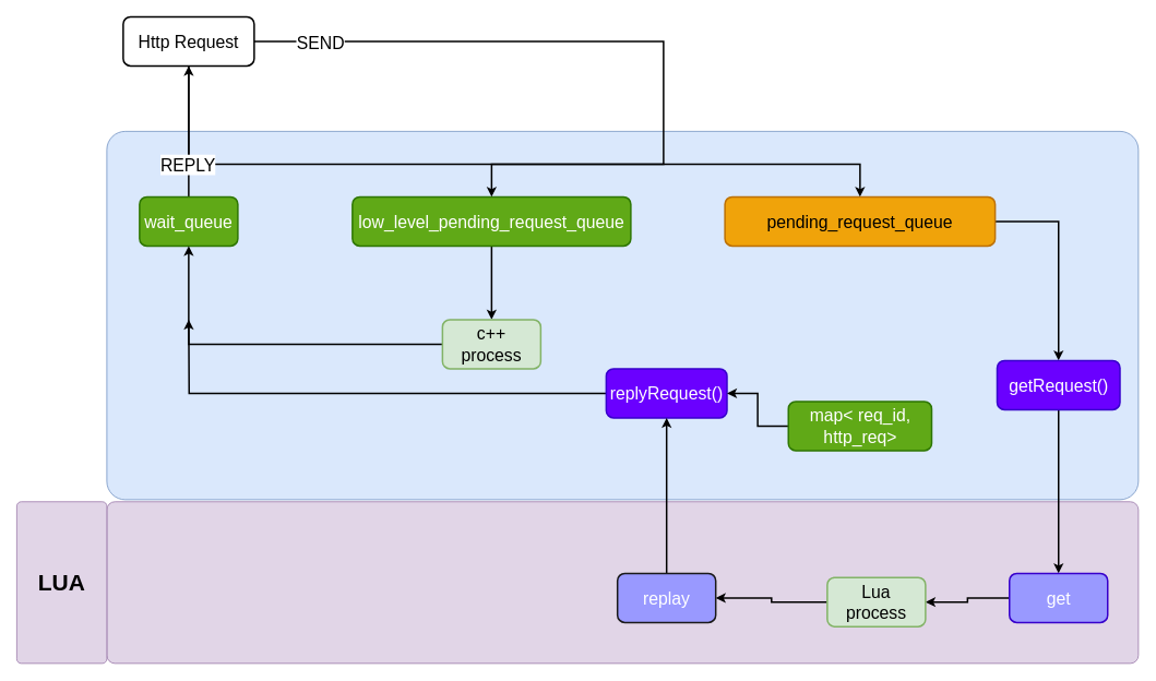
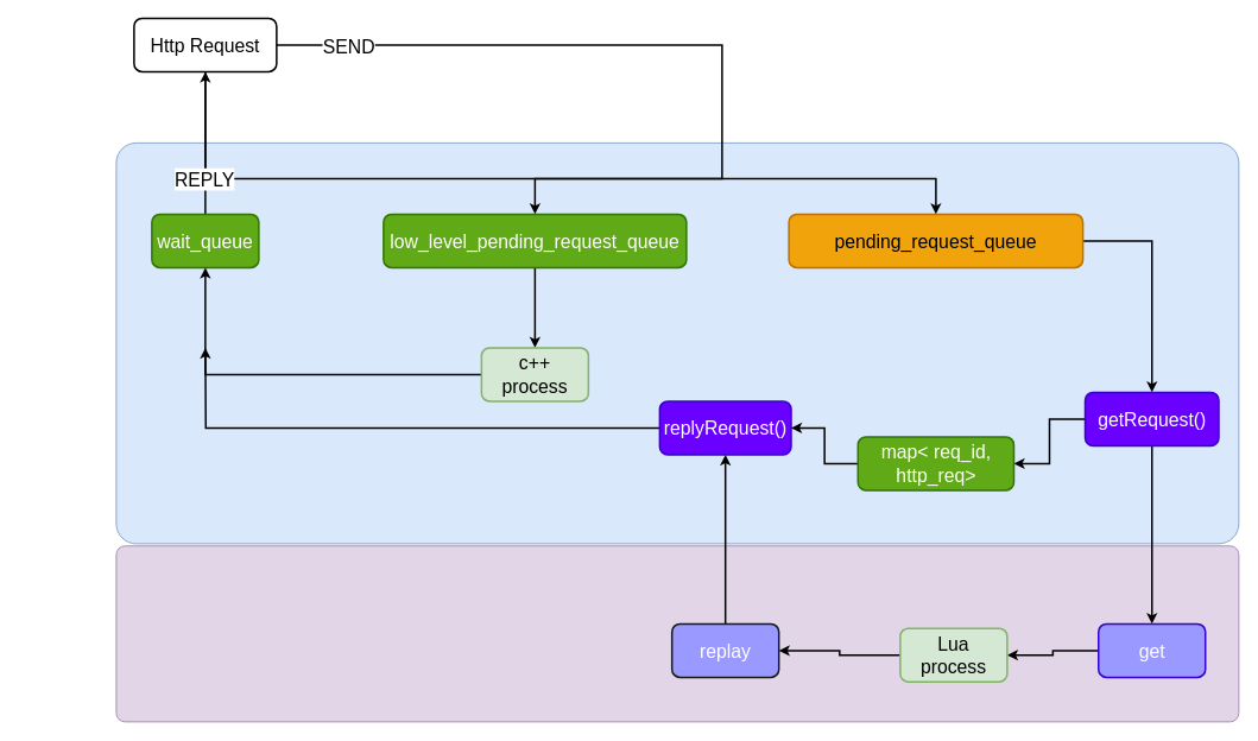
+ <mxCell id="13" style="edgeStyle=orthogonalEdgeStyle;rounded=0;orthogonalLoop=1;jettySize=auto;html=1;entryX=1;entryY=0.5;entryDx=0;entryDy=0;fontSize=21;strokeWidth=2;" edge="1" parent="1" source="14" target="18"><mxGeometry relative="1" as="geometry" /></mxCell>
- <mxCell id="30" value="LUA" style="rounded=1;whiteSpace=wrap;html=1;fontSize=28;fillColor=#e1d5e7;strokeColor=#9673a6;strokeWidth=1;arcSize=5;fontStyle=1" vertex="1" parent="1"><mxGeometry x="20" y="612.5" width="110" height="197.5" as="geometry" /></mxCell>
